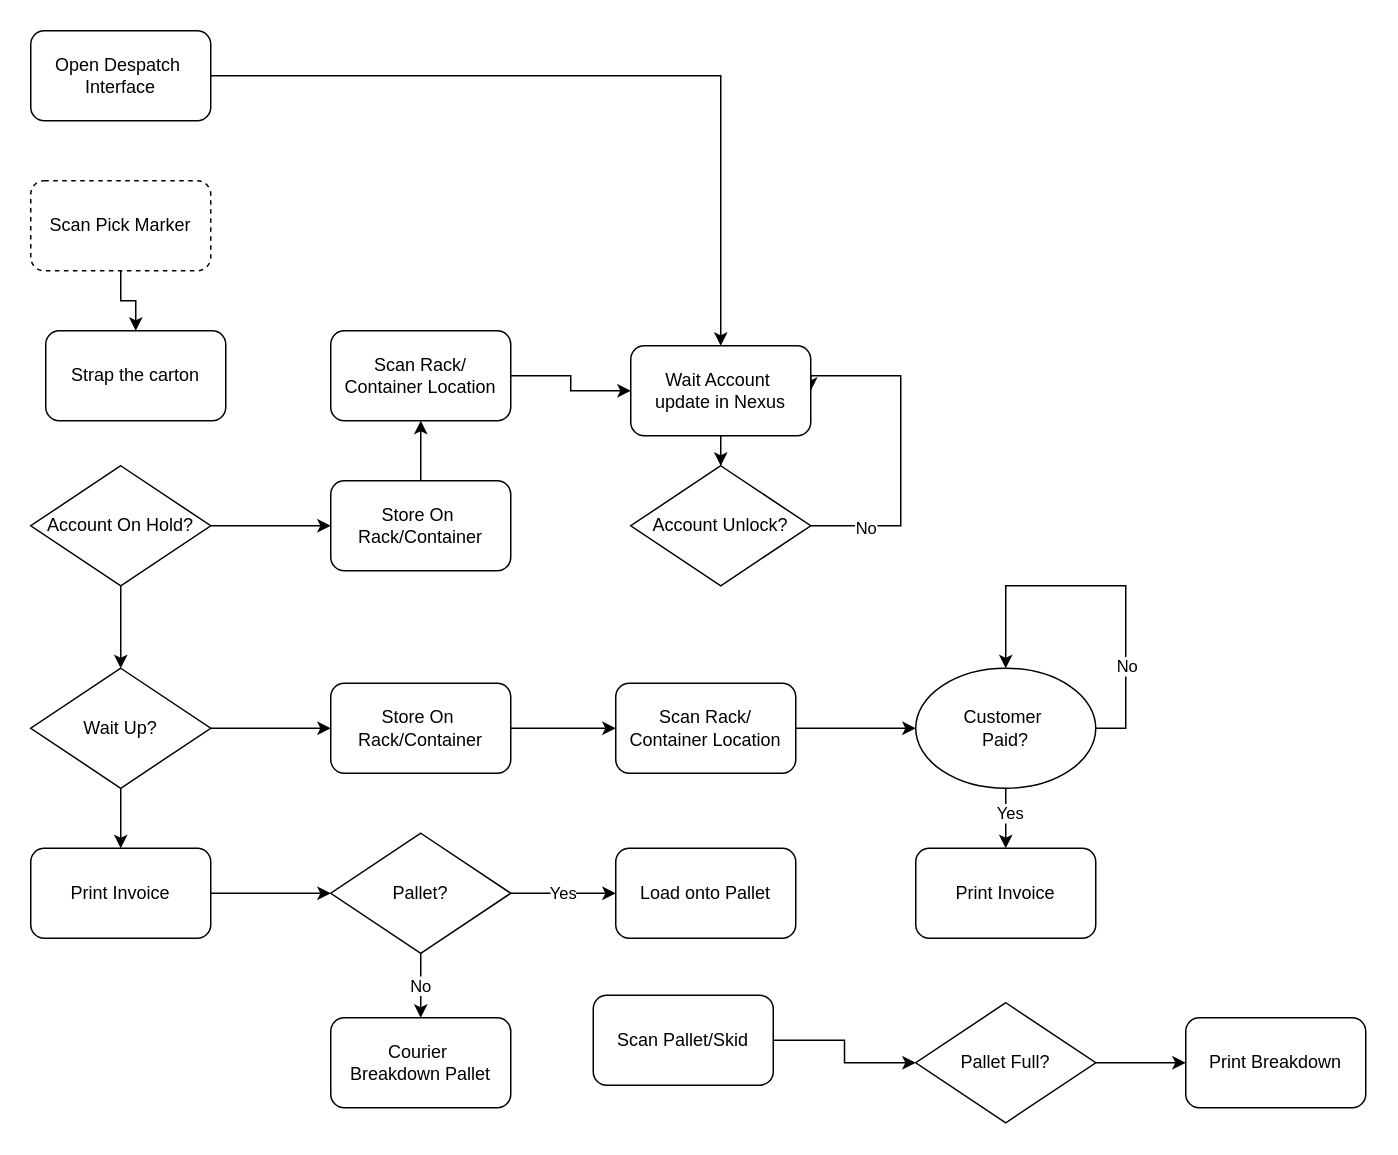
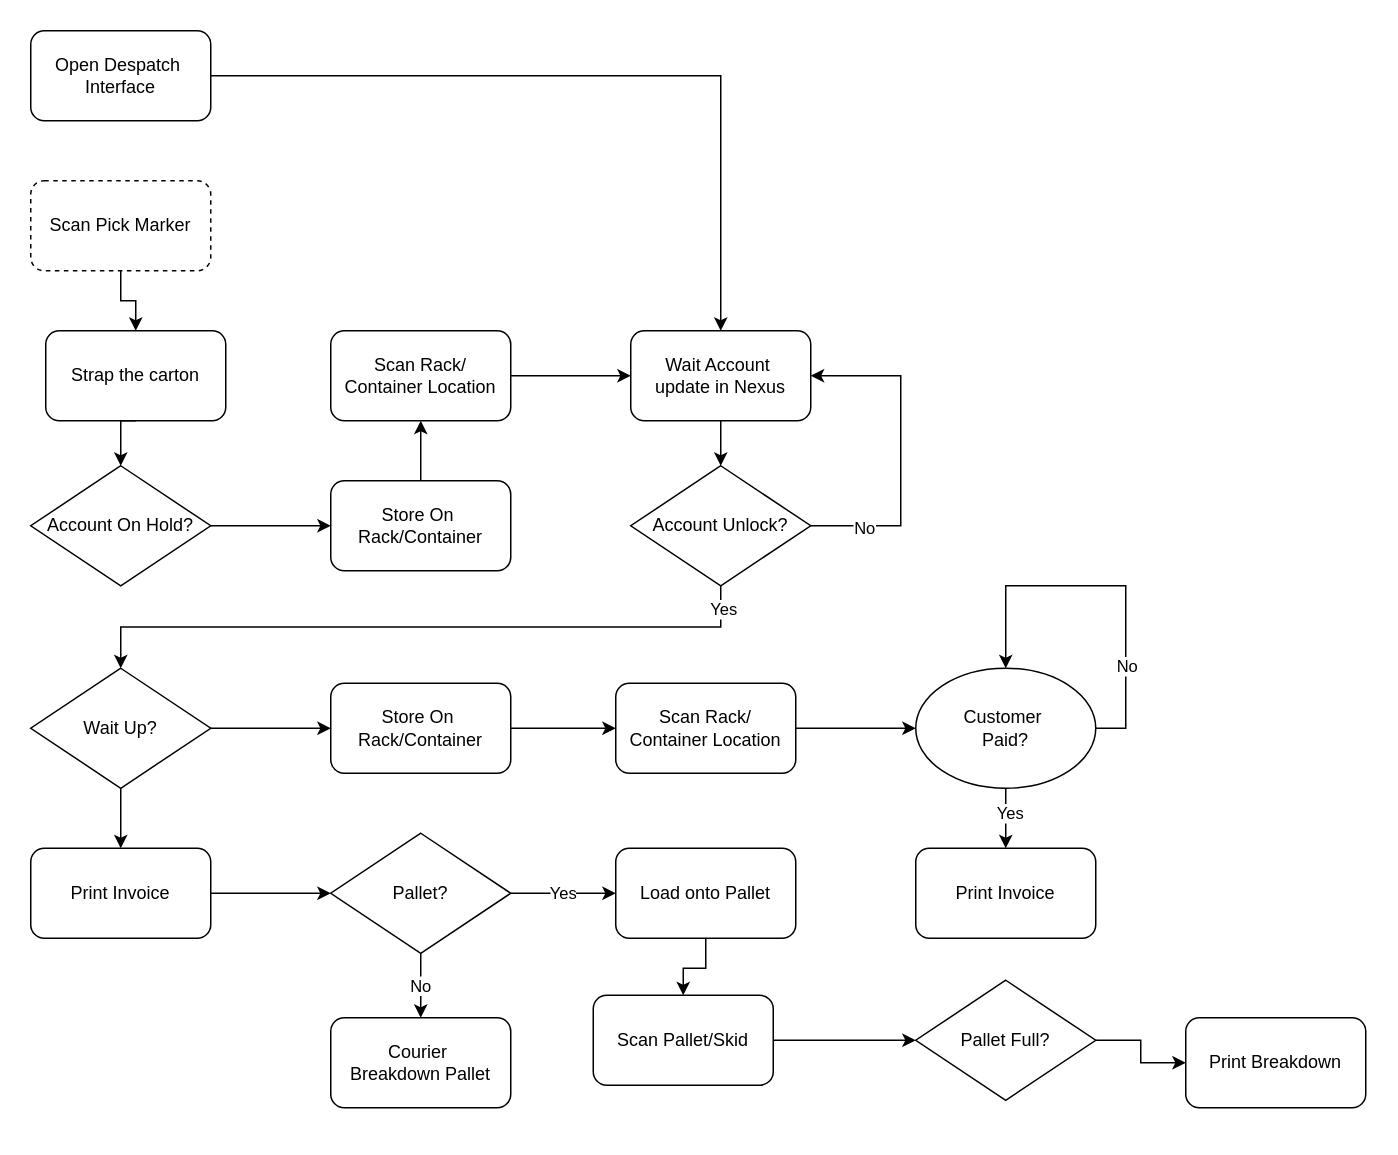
- <mxCell id="26" value="&lt;span style=&quot;text-wrap-mode: nowrap;&quot;&gt;Wait Account&amp;nbsp;&lt;/span&gt;&lt;div&gt;&lt;span style=&quot;text-wrap-mode: nowrap;&quot;&gt;update in Nexus&lt;/span&gt;&lt;/div&gt;" style="rounded=1;whiteSpace=wrap;html=1;" vertex="1" parent="1"><mxGeometry x="420" y="230" width="120" height="60" as="geometry" /></mxCell>
+ <mxCell id="26" value="&lt;span style=&quot;text-wrap-mode: nowrap;&quot;&gt;Wait Account&amp;nbsp;&lt;/span&gt;&lt;div&gt;&lt;span style=&quot;text-wrap-mode: nowrap;&quot;&gt;update in Nexus&lt;/span&gt;&lt;/div&gt;" style="rounded=1;whiteSpace=wrap;html=1;" vertex="1" parent="1"><mxGeometry x="420" y="220" width="120" height="60" as="geometry" /></mxCell>
+ <mxCell id="6" style="edgeStyle=orthogonalEdgeStyle;rounded=0;orthogonalLoop=1;jettySize=auto;html=1;exitX=0.5;exitY=1;exitDx=0;exitDy=0;entryX=0.5;entryY=0;entryDx=0;entryDy=0;" edge="1" parent="1" source="7" target="10"><mxGeometry relative="1" as="geometry" /></mxCell>
- <mxCell id="9" value="" style="edgeStyle=orthogonalEdgeStyle;rounded=0;orthogonalLoop=1;jettySize=auto;html=1;" edge="1" parent="1" source="10" target="13"><mxGeometry relative="1" as="geometry" /></mxCell>
+ <mxCell id="18" style="edgeStyle=orthogonalEdgeStyle;rounded=0;orthogonalLoop=1;jettySize=auto;html=1;exitX=0.5;exitY=1;exitDx=0;exitDy=0;entryX=0.5;entryY=0;entryDx=0;entryDy=0;" edge="1" parent="1" source="22" target="13"><mxGeometry relative="1" as="geometry"><mxPoint x="80" y="440" as="targetPoint" /></mxGeometry></mxCell>
+ <mxCell id="19" value="Yes" style="edgeLabel;html=1;align=center;verticalAlign=middle;resizable=0;points=[];" vertex="1" connectable="0" parent="18"><mxGeometry x="-0.932" y="1" relative="1" as="geometry"><mxPoint as="offset" /></mxGeometry></mxCell>
+ <mxCell id="42" value="" style="edgeStyle=orthogonalEdgeStyle;rounded=0;orthogonalLoop=1;jettySize=auto;html=1;" edge="1" parent="1" source="43" target="45"><mxGeometry relative="1" as="geometry" /></mxCell>
- <mxCell id="47" value="Pallet Full?" style="rhombus;whiteSpace=wrap;html=1;" vertex="1" parent="1"><mxGeometry x="610" y="668" width="120" height="80" as="geometry" /></mxCell>
+ <mxCell id="47" value="Pallet Full?" style="rhombus;whiteSpace=wrap;html=1;" vertex="1" parent="1"><mxGeometry x="610" y="653" width="120" height="80" as="geometry" /></mxCell>
